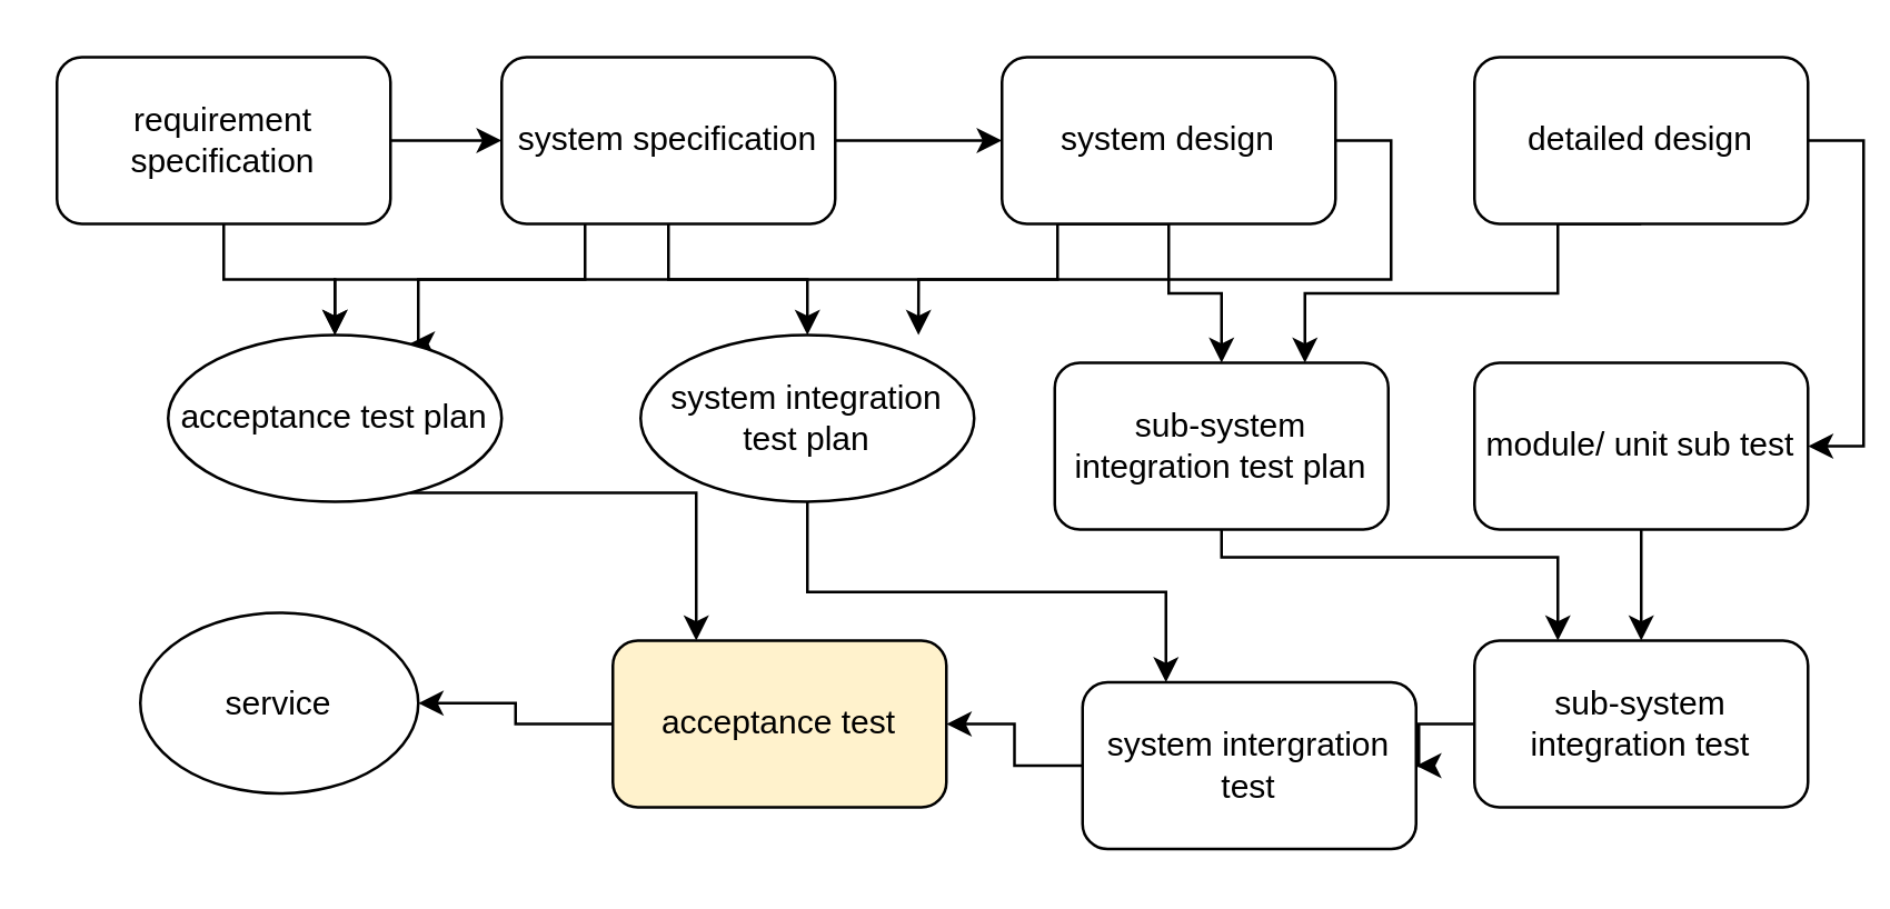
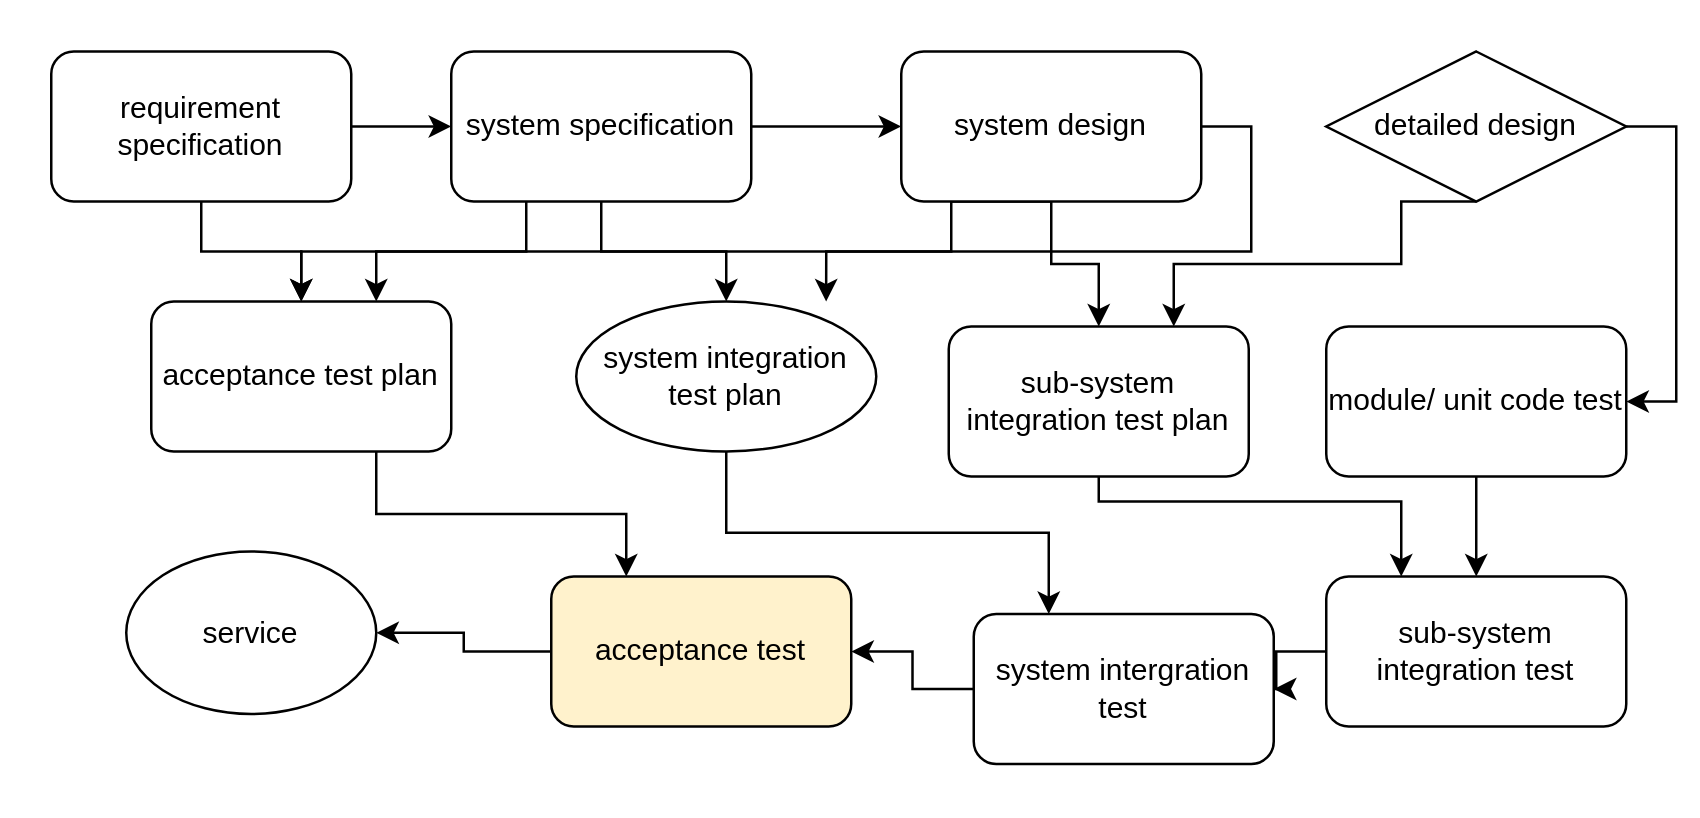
- <mxCell id="15" value="detailed design" style="rounded=1;whiteSpace=wrap;html=1;" vertex="1" parent="1"><mxGeometry x="530" y="20" width="120" height="60" as="geometry" /></mxCell>
+ <mxCell id="15" value="detailed design" style="rhombus;whiteSpace=wrap;html=1;" vertex="1" parent="1"><mxGeometry x="530" y="20" width="120" height="60" as="geometry" /></mxCell>
- <mxCell id="28" value="acceptance test plan" style="ellipse;whiteSpace=wrap;html=1;" vertex="1" parent="1"><mxGeometry x="60" y="120" width="120" height="60" as="geometry" /></mxCell>
+ <mxCell id="28" value="acceptance test plan" style="rounded=1;whiteSpace=wrap;html=1;" vertex="1" parent="1"><mxGeometry x="60" y="120" width="120" height="60" as="geometry" /></mxCell>
- <mxCell id="24" value="module/ unit sub test" style="rounded=1;whiteSpace=wrap;html=1;" vertex="1" parent="1"><mxGeometry x="530" y="130" width="120" height="60" as="geometry" /></mxCell>
+ <mxCell id="24" value="module/ unit code test" style="rounded=1;whiteSpace=wrap;html=1;" vertex="1" parent="1"><mxGeometry x="530" y="130" width="120" height="60" as="geometry" /></mxCell>
